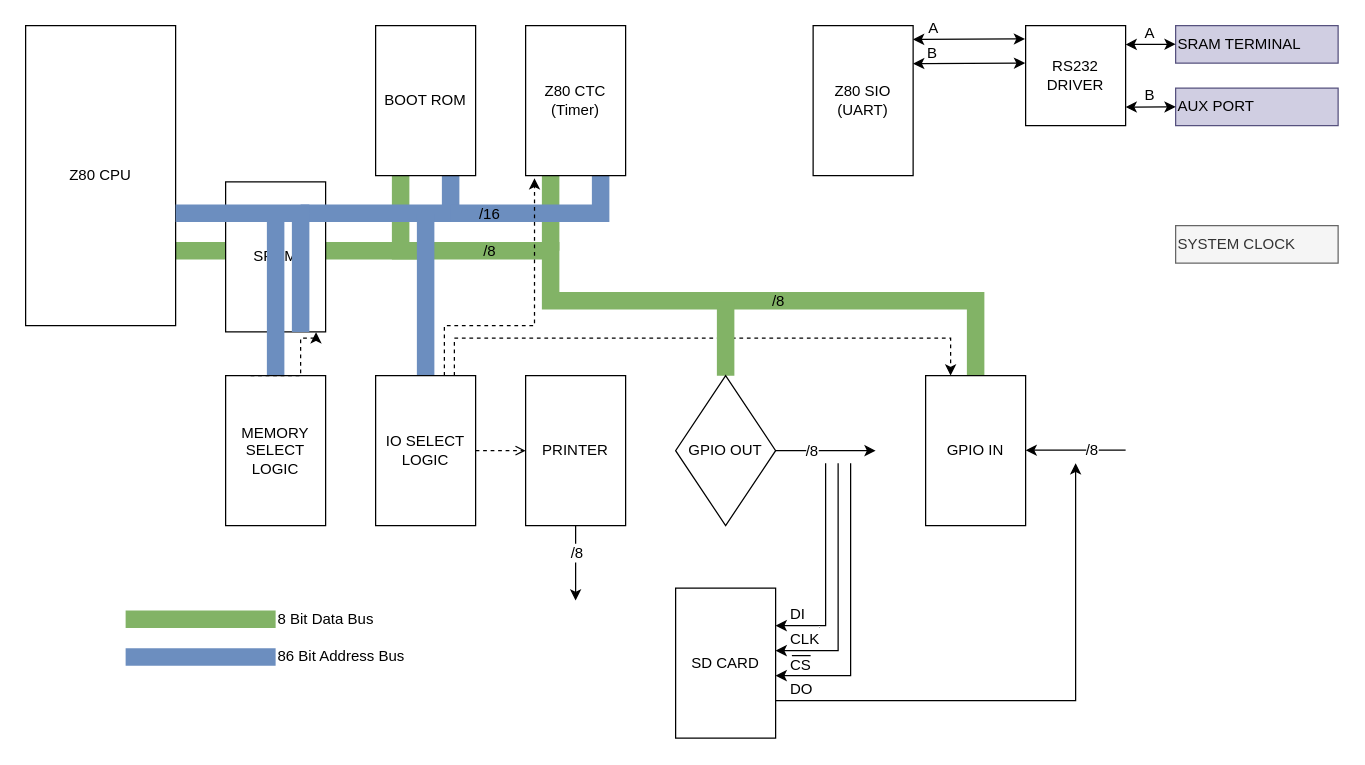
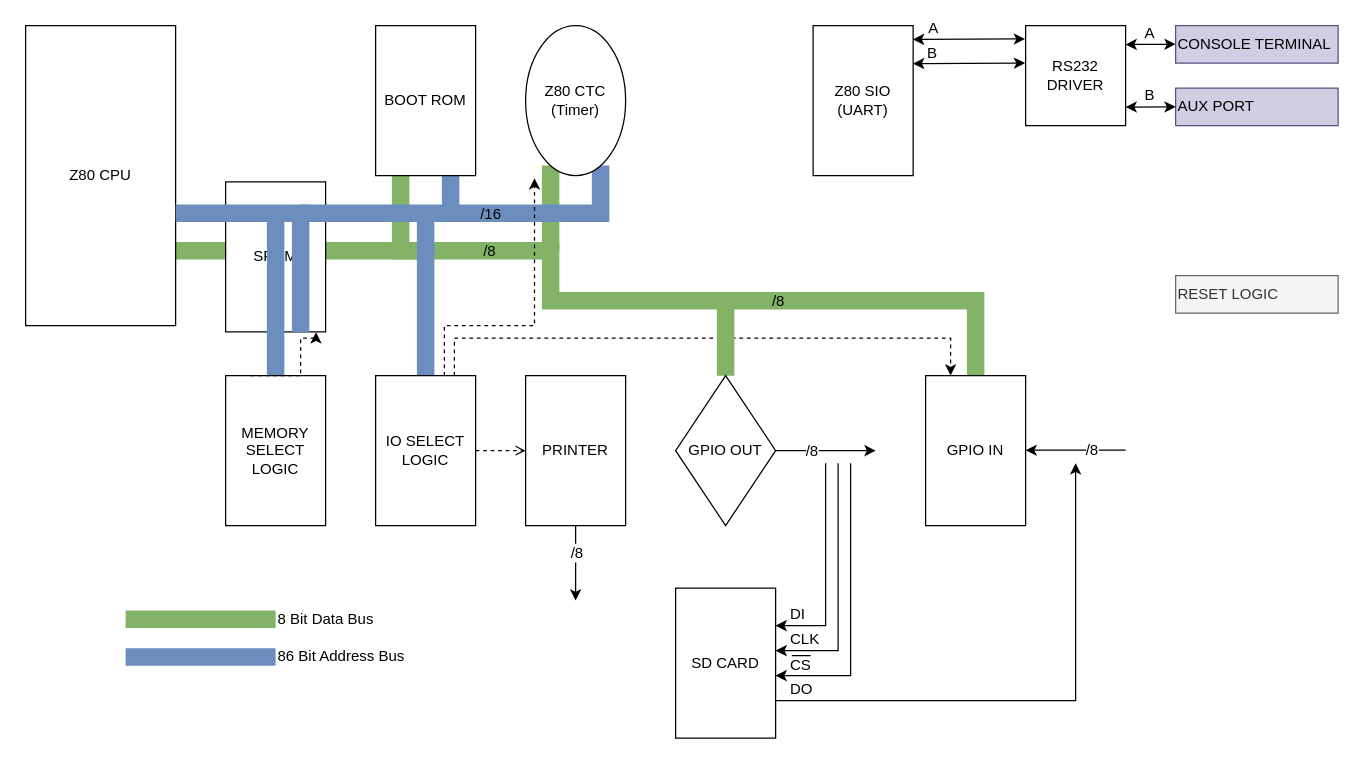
- <mxCell id="17" value="SRAM TERMINAL" style="text;html=1;align=left;verticalAlign=middle;whiteSpace=wrap;rounded=0;fillColor=#d0cee2;strokeColor=#56517e;" vertex="1" parent="1"><mxGeometry x="940" y="20" width="130" height="30" as="geometry" /></mxCell>
+ <mxCell id="17" value="CONSOLE TERMINAL" style="text;html=1;align=left;verticalAlign=middle;whiteSpace=wrap;rounded=0;fillColor=#d0cee2;strokeColor=#56517e;" vertex="1" parent="1"><mxGeometry x="940" y="20" width="130" height="30" as="geometry" /></mxCell>
- <mxCell id="14" value="Z80 CTC&lt;br&gt;(Timer)" style="rounded=0;whiteSpace=wrap;html=1;" vertex="1" parent="1"><mxGeometry x="420" y="20" width="80" height="120" as="geometry" /></mxCell>
+ <mxCell id="14" value="Z80 CTC&lt;br&gt;(Timer)" style="ellipse;whiteSpace=wrap;html=1;" vertex="1" parent="1"><mxGeometry x="420" y="20" width="80" height="120" as="geometry" /></mxCell>
- <mxCell id="19" value="SYSTEM CLOCK" style="text;html=1;strokeColor=#666666;fillColor=#f5f5f5;align=left;verticalAlign=middle;whiteSpace=wrap;rounded=0;fontColor=#333333;" vertex="1" parent="1"><mxGeometry x="940" y="180" width="130" height="30" as="geometry" /></mxCell>
+ <mxCell id="20" value="RESET LOGIC" style="text;html=1;strokeColor=#666666;fillColor=#f5f5f5;align=left;verticalAlign=middle;whiteSpace=wrap;rounded=0;fontColor=#333333;" vertex="1" parent="1"><mxGeometry x="940" y="220" width="130" height="30" as="geometry" /></mxCell>
